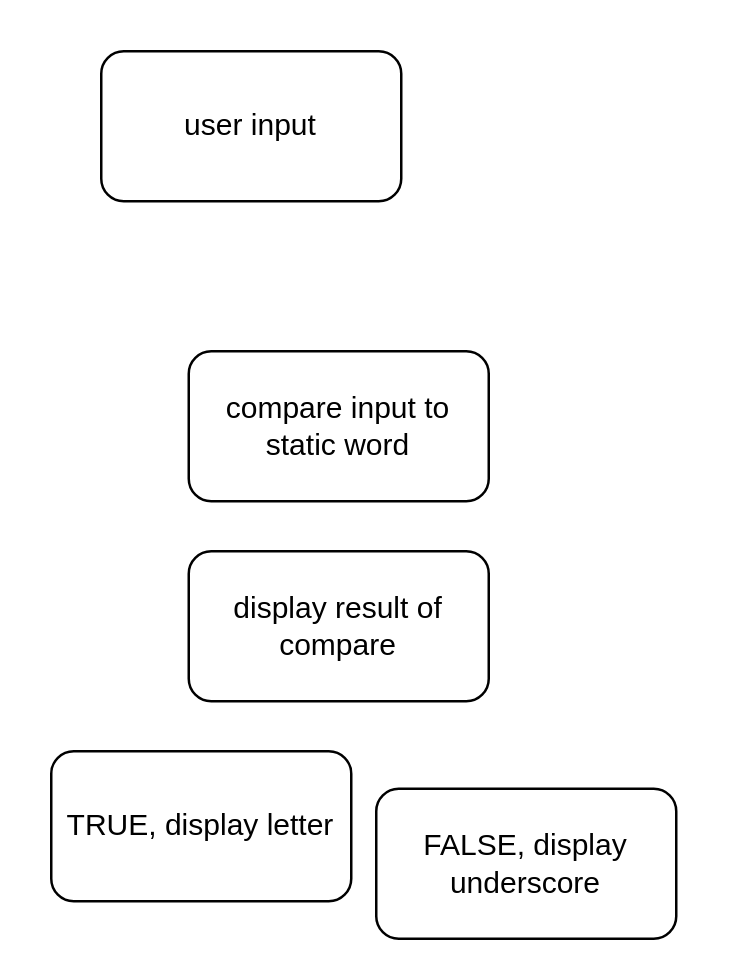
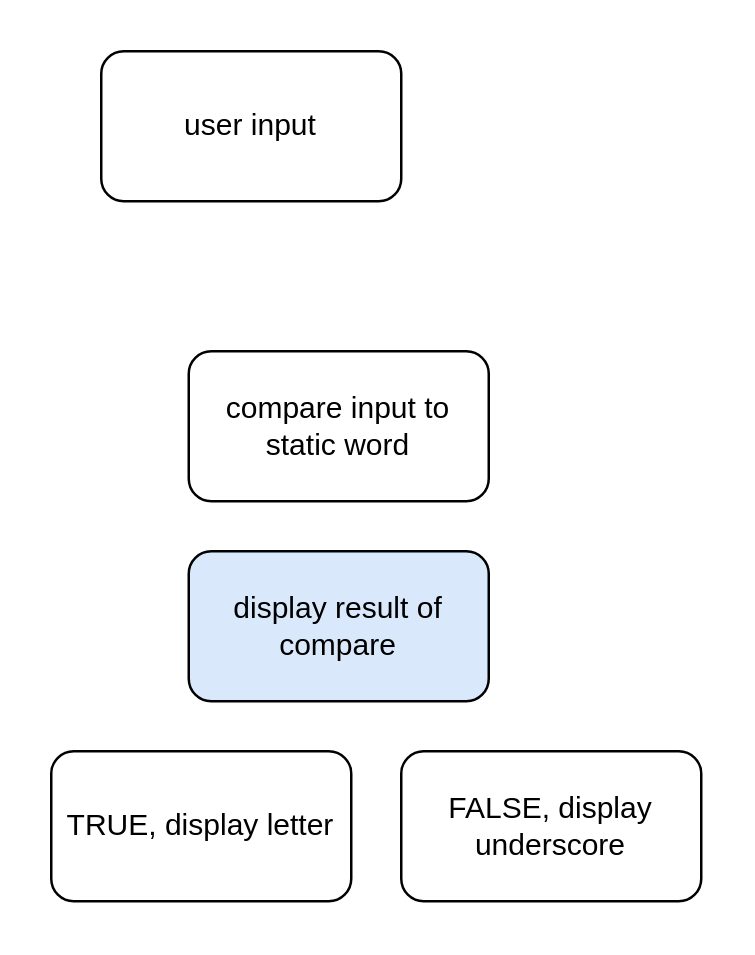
- <mxCell id="4" value="display result of compare" style="rounded=1;whiteSpace=wrap;html=1;" vertex="1" parent="1"><mxGeometry x="75" y="220" width="120" height="60" as="geometry" /></mxCell>
+ <mxCell id="4" value="display result of compare" style="rounded=1;whiteSpace=wrap;html=1;fillColor=#dae8fc;" vertex="1" parent="1"><mxGeometry x="75" y="220" width="120" height="60" as="geometry" /></mxCell>
- <mxCell id="6" value="FALSE, display underscore&lt;br&gt;" style="rounded=1;whiteSpace=wrap;html=1;" vertex="1" parent="1"><mxGeometry x="150" y="315" width="120" height="60" as="geometry" /></mxCell>
+ <mxCell id="6" value="FALSE, display underscore&lt;br&gt;" style="rounded=1;whiteSpace=wrap;html=1;" vertex="1" parent="1"><mxGeometry x="160" y="300" width="120" height="60" as="geometry" /></mxCell>
